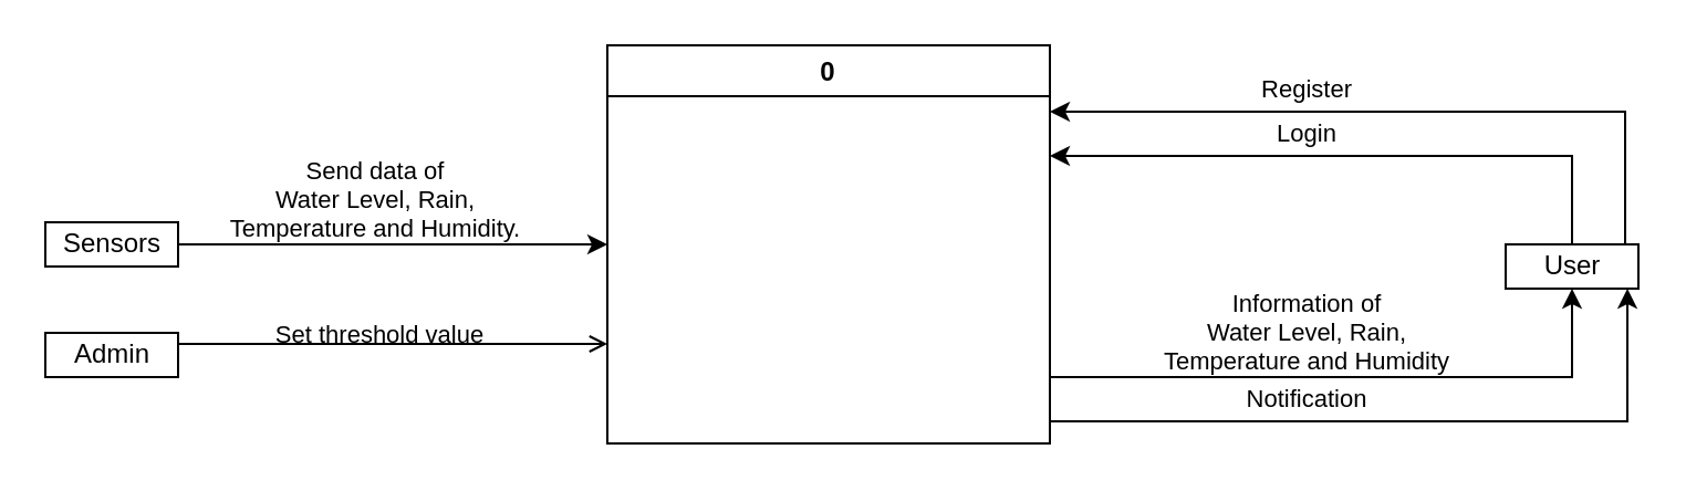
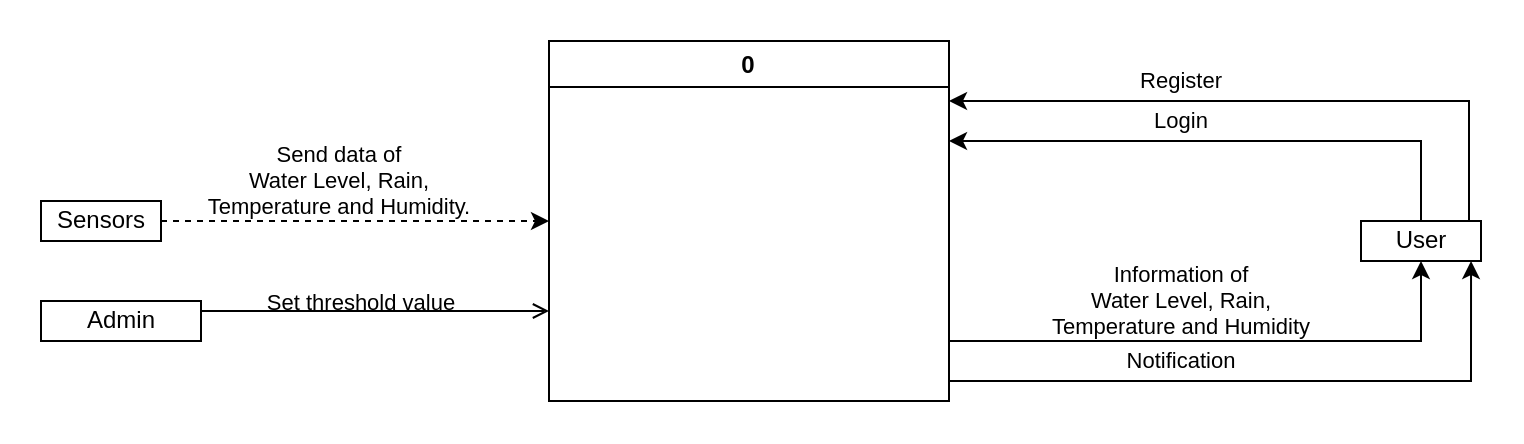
- <mxCell id="5" value="&lt;span style=&quot;font-family: Helvetica; font-size: 11px; font-style: normal; font-variant-ligatures: normal; font-variant-caps: normal; font-weight: 400; letter-spacing: normal; orphans: 2; text-align: center; text-indent: 0px; text-transform: none; widows: 2; word-spacing: 0px; -webkit-text-stroke-width: 0px; text-decoration-thickness: initial; text-decoration-style: initial; text-decoration-color: initial; float: none; display: inline !important;&quot;&gt;Send data of&lt;/span&gt;&lt;br style=&quot;font-family: Helvetica; font-size: 11px; font-style: normal; font-variant-ligatures: normal; font-variant-caps: normal; font-weight: 400; letter-spacing: normal; orphans: 2; text-align: center; text-indent: 0px; text-transform: none; widows: 2; word-spacing: 0px; -webkit-text-stroke-width: 0px; text-decoration-thickness: initial; text-decoration-style: initial; text-decoration-color: initial;&quot;&gt;&lt;span style=&quot;font-family: Helvetica; font-size: 11px; font-style: normal; font-variant-ligatures: normal; font-variant-caps: normal; font-weight: 400; letter-spacing: normal; orphans: 2; text-align: center; text-indent: 0px; text-transform: none; widows: 2; word-spacing: 0px; -webkit-text-stroke-width: 0px; text-decoration-thickness: initial; text-decoration-style: initial; text-decoration-color: initial; float: none; display: inline !important;&quot;&gt;Water Level, Rain,&lt;/span&gt;&lt;br style=&quot;font-family: Helvetica; font-size: 11px; font-style: normal; font-variant-ligatures: normal; font-variant-caps: normal; font-weight: 400; letter-spacing: normal; orphans: 2; text-align: center; text-indent: 0px; text-transform: none; widows: 2; word-spacing: 0px; -webkit-text-stroke-width: 0px; text-decoration-thickness: initial; text-decoration-style: initial; text-decoration-color: initial;&quot;&gt;&lt;span style=&quot;font-family: Helvetica; font-size: 11px; font-style: normal; font-variant-ligatures: normal; font-variant-caps: normal; font-weight: 400; letter-spacing: normal; orphans: 2; text-align: center; text-indent: 0px; text-transform: none; widows: 2; word-spacing: 0px; -webkit-text-stroke-width: 0px; text-decoration-thickness: initial; text-decoration-style: initial; text-decoration-color: initial; float: none; display: inline !important;&quot;&gt;Temperature and Humidity.&lt;/span&gt;" style="edgeStyle=orthogonalEdgeStyle;rounded=0;orthogonalLoop=1;jettySize=auto;html=1;entryX=0;entryY=0.5;entryDx=0;entryDy=0;labelBorderColor=none;labelBackgroundColor=none;fontColor=default;" parent="1" source="6" target="4" edge="1"><mxGeometry x="-0.081" y="20" relative="1" as="geometry"><mxPoint as="offset" /></mxGeometry></mxCell>
+ <mxCell id="5" value="&lt;span style=&quot;font-family: Helvetica; font-size: 11px; font-style: normal; font-variant-ligatures: normal; font-variant-caps: normal; font-weight: 400; letter-spacing: normal; orphans: 2; text-align: center; text-indent: 0px; text-transform: none; widows: 2; word-spacing: 0px; -webkit-text-stroke-width: 0px; text-decoration-thickness: initial; text-decoration-style: initial; text-decoration-color: initial; float: none; display: inline !important;&quot;&gt;Send data of&lt;/span&gt;&lt;br style=&quot;font-family: Helvetica; font-size: 11px; font-style: normal; font-variant-ligatures: normal; font-variant-caps: normal; font-weight: 400; letter-spacing: normal; orphans: 2; text-align: center; text-indent: 0px; text-transform: none; widows: 2; word-spacing: 0px; -webkit-text-stroke-width: 0px; text-decoration-thickness: initial; text-decoration-style: initial; text-decoration-color: initial;&quot;&gt;&lt;span style=&quot;font-family: Helvetica; font-size: 11px; font-style: normal; font-variant-ligatures: normal; font-variant-caps: normal; font-weight: 400; letter-spacing: normal; orphans: 2; text-align: center; text-indent: 0px; text-transform: none; widows: 2; word-spacing: 0px; -webkit-text-stroke-width: 0px; text-decoration-thickness: initial; text-decoration-style: initial; text-decoration-color: initial; float: none; display: inline !important;&quot;&gt;Water Level, Rain,&lt;/span&gt;&lt;br style=&quot;font-family: Helvetica; font-size: 11px; font-style: normal; font-variant-ligatures: normal; font-variant-caps: normal; font-weight: 400; letter-spacing: normal; orphans: 2; text-align: center; text-indent: 0px; text-transform: none; widows: 2; word-spacing: 0px; -webkit-text-stroke-width: 0px; text-decoration-thickness: initial; text-decoration-style: initial; text-decoration-color: initial;&quot;&gt;&lt;span style=&quot;font-family: Helvetica; font-size: 11px; font-style: normal; font-variant-ligatures: normal; font-variant-caps: normal; font-weight: 400; letter-spacing: normal; orphans: 2; text-align: center; text-indent: 0px; text-transform: none; widows: 2; word-spacing: 0px; -webkit-text-stroke-width: 0px; text-decoration-thickness: initial; text-decoration-style: initial; text-decoration-color: initial; float: none; display: inline !important;&quot;&gt;Temperature and Humidity.&lt;/span&gt;" style="edgeStyle=orthogonalEdgeStyle;rounded=0;orthogonalLoop=1;jettySize=auto;html=1;entryX=0;entryY=0.5;entryDx=0;entryDy=0;labelBorderColor=none;labelBackgroundColor=none;fontColor=default;dashed=1;" parent="1" source="6" target="4" edge="1"><mxGeometry x="-0.081" y="20" relative="1" as="geometry"><mxPoint as="offset" /></mxGeometry></mxCell>
- <mxCell id="12" value="Admin" style="html=1;dashed=0;whitespace=wrap;" parent="1" vertex="1"><mxGeometry x="20" y="150" width="60" height="20" as="geometry" /></mxCell>
+ <mxCell id="12" value="Admin" style="html=1;dashed=0;whitespace=wrap;" parent="1" vertex="1"><mxGeometry x="20" y="150" width="80" height="20" as="geometry" /></mxCell>
